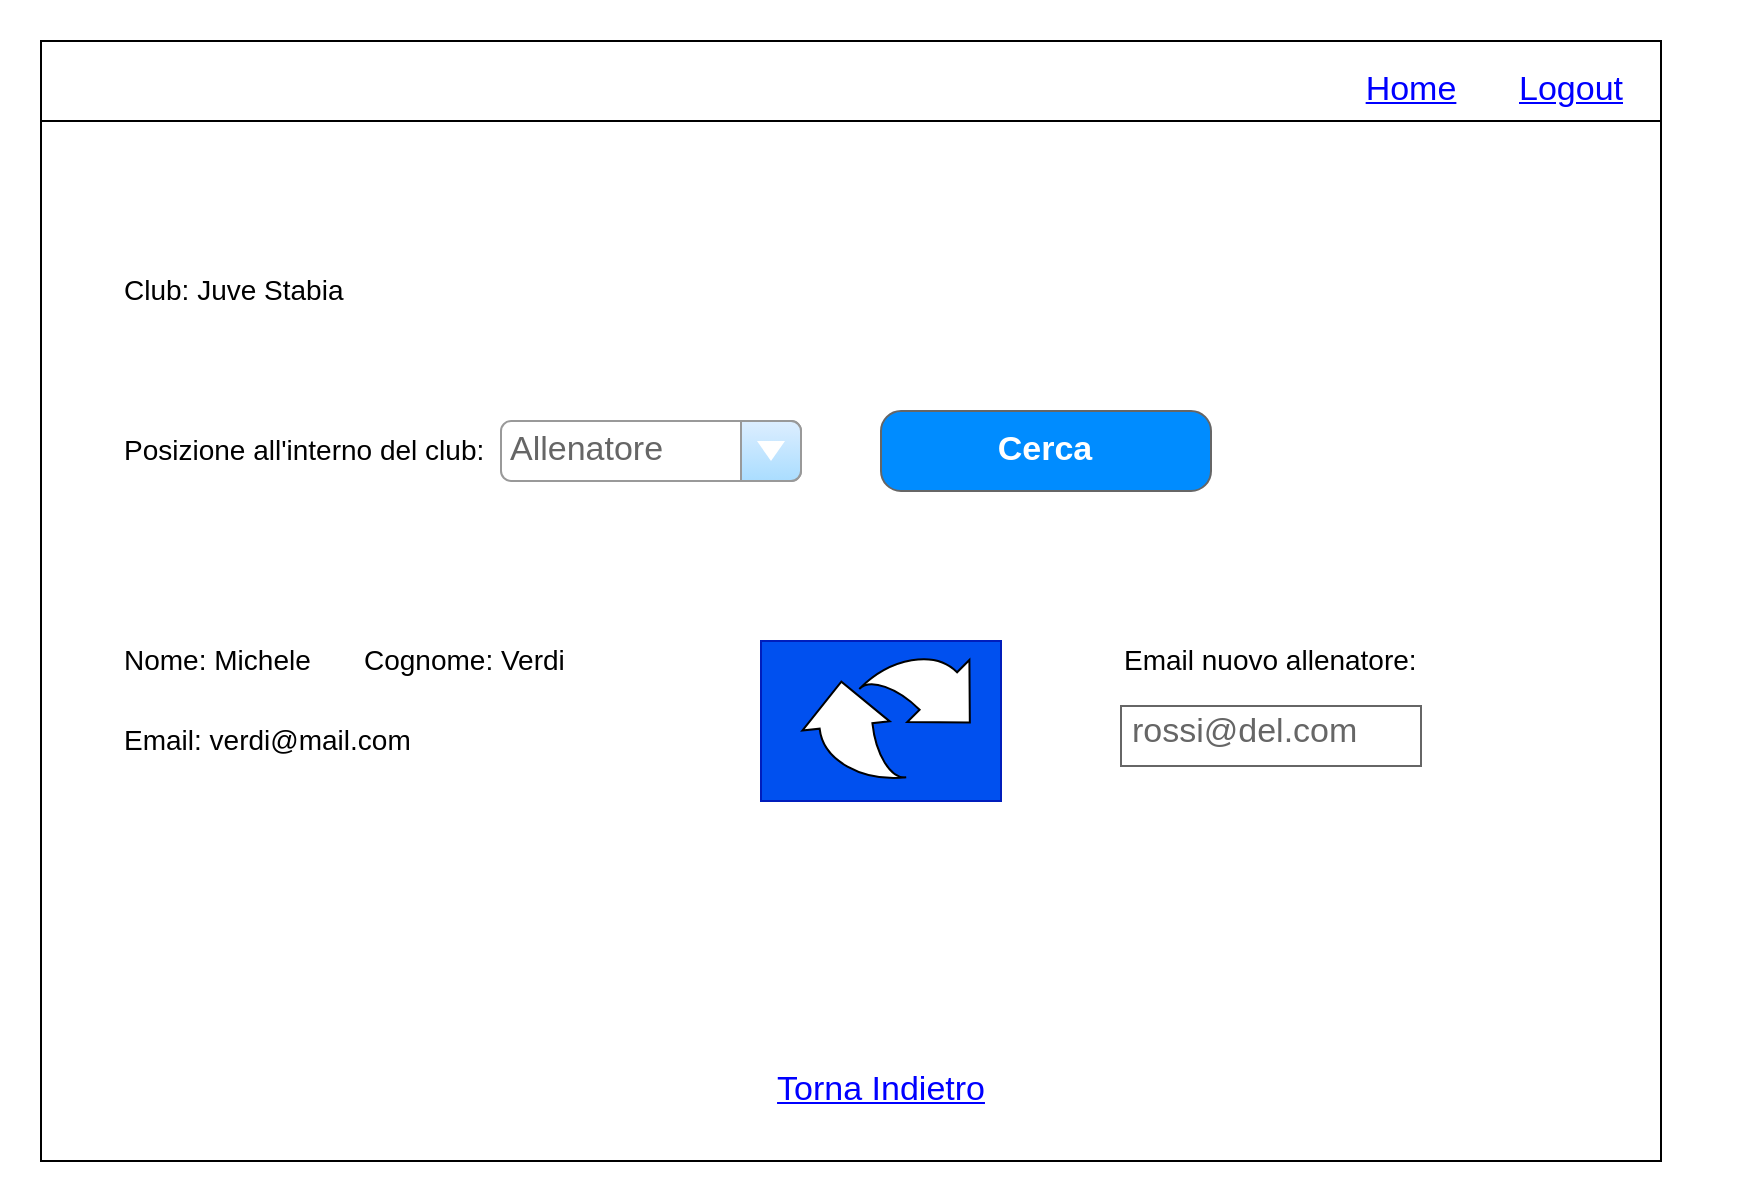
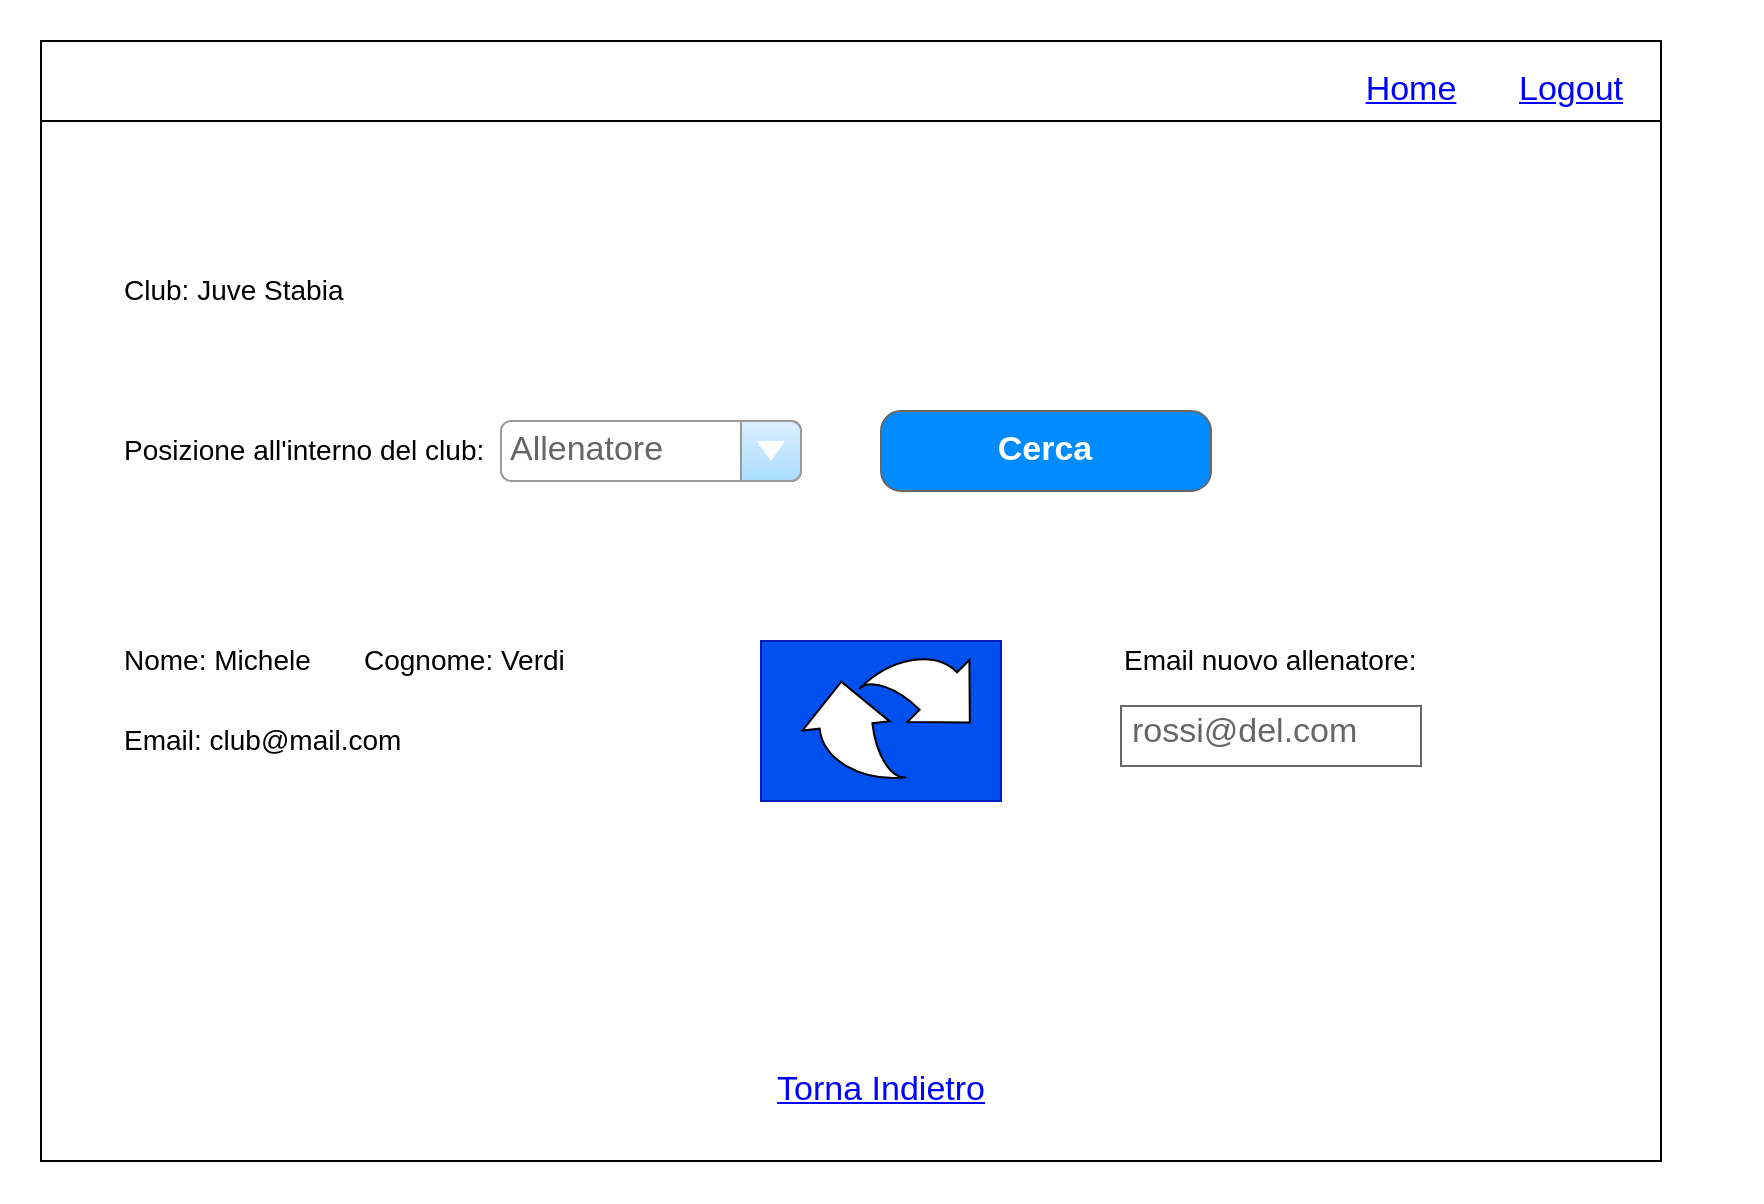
- <mxCell id="7" value="&lt;font style=&quot;font-size: 14px&quot;&gt;Email: verdi@mail.com&lt;/font&gt;" style="text;html=1;align=left;verticalAlign=middle;resizable=0;points=[];autosize=1;" parent="1" vertex="1"><mxGeometry x="60" y="360" width="160" height="20" as="geometry" /></mxCell>
+ <mxCell id="7" value="&lt;font style=&quot;font-size: 14px&quot;&gt;Email: club@mail.com&lt;/font&gt;" style="text;html=1;align=left;verticalAlign=middle;resizable=0;points=[];autosize=1;" parent="1" vertex="1"><mxGeometry x="60" y="360" width="160" height="20" as="geometry" /></mxCell>
